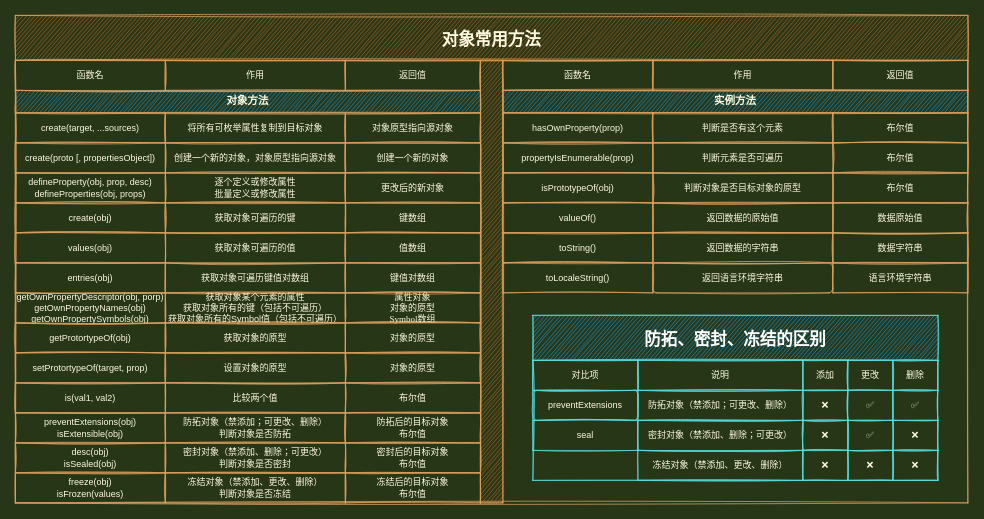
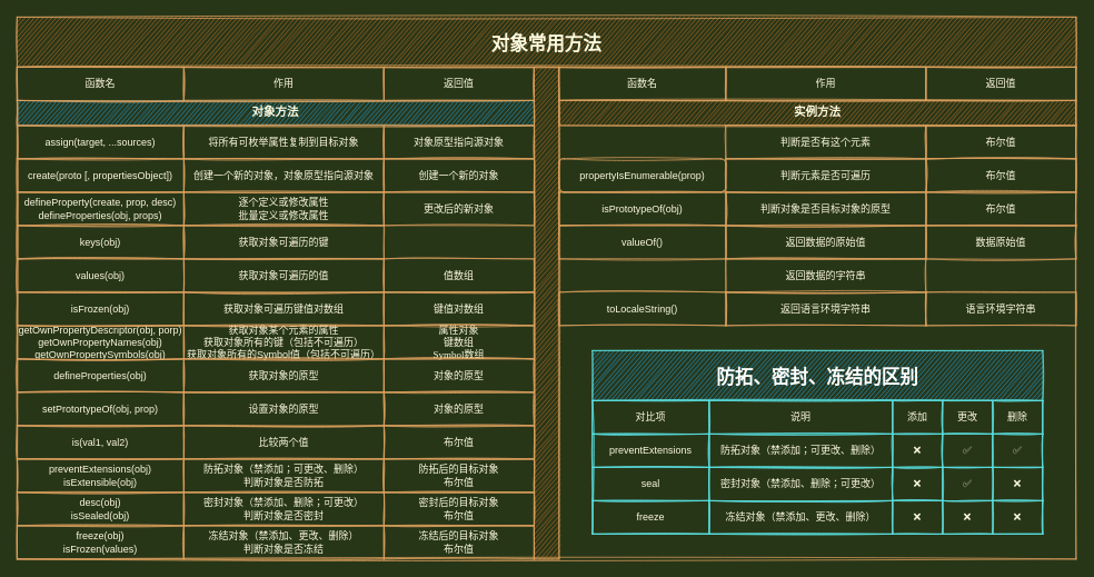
- <mxCell id="34" value="&lt;font size=&quot;1&quot; face=&quot;Apple Color Emoji, Segoe UI Emoji, NotoColorEmoji, Noto Color Emoji, Segoe UI Symbol, Android Emoji, EmojiSymbols&quot;&gt;&lt;b style=&quot;font-size: 14px;&quot;&gt;实例方法&lt;/b&gt;&lt;/font&gt;" style="rounded=0;whiteSpace=wrap;html=1;fontColor=#FEFAE0;strokeColor=#DDA15E;fillColor=#1ba1e2;fillStyle=auto;sketch=1;" parent="2" vertex="1"><mxGeometry x="650" y="100" width="620" height="30" as="geometry" /></mxCell>
+ <mxCell id="34" value="&lt;font size=&quot;1&quot; face=&quot;Apple Color Emoji, Segoe UI Emoji, NotoColorEmoji, Noto Color Emoji, Segoe UI Symbol, Android Emoji, EmojiSymbols&quot;&gt;&lt;b style=&quot;font-size: 14px;&quot;&gt;实例方法&lt;/b&gt;&lt;/font&gt;" style="rounded=0;whiteSpace=wrap;html=1;fontColor=#FEFAE0;strokeColor=#DDA15E;fillColor=#BC6C25;fillStyle=auto;sketch=1;" parent="2" vertex="1"><mxGeometry x="650" y="100" width="620" height="30" as="geometry" /></mxCell>
- <mxCell id="3" value="create(target, ...sources)" style="rounded=0;whiteSpace=wrap;html=1;fontColor=#FEFAE0;strokeColor=#DDA15E;fillColor=none;sketch=1;" parent="2" vertex="1"><mxGeometry y="130" width="200" height="40" as="geometry" /></mxCell>
+ <mxCell id="3" value="assign(target, ...sources)" style="rounded=0;whiteSpace=wrap;html=1;fontColor=#FEFAE0;strokeColor=#DDA15E;fillColor=none;sketch=1;" parent="2" vertex="1"><mxGeometry y="130" width="200" height="40" as="geometry" /></mxCell>
- <mxCell id="35" value="hasOwnProperty(prop)" style="rounded=0;whiteSpace=wrap;html=1;fontColor=#FEFAE0;strokeColor=#DDA15E;fillColor=none;sketch=1;" parent="2" vertex="1"><mxGeometry x="650" y="130" width="200" height="40" as="geometry" /></mxCell>
- <mxCell id="36" value="propertyIsEnumerable(prop)" style="rounded=0;whiteSpace=wrap;html=1;fontColor=#FEFAE0;strokeColor=#DDA15E;fillColor=none;sketch=1;" parent="2" vertex="1"><mxGeometry x="650" y="170" width="200" height="40" as="geometry" /></mxCell>
+ <mxCell id="36" value="propertyIsEnumerable(prop)" style="whiteSpace=wrap;html=1;fontColor=#FEFAE0;strokeColor=#DDA15E;fillColor=none;sketch=1;rounded=1;" parent="2" vertex="1"><mxGeometry x="650" y="170" width="200" height="40" as="geometry" /></mxCell>
- <mxCell id="12" value="defineProperty(obj, prop, desc)&lt;br&gt;defineProperties(obj, props)" style="rounded=0;whiteSpace=wrap;html=1;fontColor=#FEFAE0;strokeColor=#DDA15E;fillColor=none;sketch=1;" parent="2" vertex="1"><mxGeometry y="210" width="200" height="40" as="geometry" /></mxCell>
+ <mxCell id="12" value="defineProperty(create, prop, desc)&lt;br&gt;defineProperties(obj, props)" style="rounded=0;whiteSpace=wrap;html=1;fontColor=#FEFAE0;strokeColor=#DDA15E;fillColor=none;sketch=1;" parent="2" vertex="1"><mxGeometry y="210" width="200" height="40" as="geometry" /></mxCell>
- <mxCell id="15" value="create(obj)" style="rounded=0;whiteSpace=wrap;html=1;fontColor=#FEFAE0;strokeColor=#DDA15E;fillColor=none;sketch=1;" parent="2" vertex="1"><mxGeometry y="250" width="200" height="40" as="geometry" /></mxCell>
+ <mxCell id="15" value="keys(obj)" style="rounded=0;whiteSpace=wrap;html=1;fontColor=#FEFAE0;strokeColor=#DDA15E;fillColor=none;sketch=1;" parent="2" vertex="1"><mxGeometry y="250" width="200" height="40" as="geometry" /></mxCell>
- <mxCell id="17" value="&lt;span style=&quot;font-family: &amp;quot;Apple Color Emoji&amp;quot;, &amp;quot;Segoe UI Emoji&amp;quot;, NotoColorEmoji, &amp;quot;Noto Color Emoji&amp;quot;, &amp;quot;Segoe UI Symbol&amp;quot;, &amp;quot;Android Emoji&amp;quot;, EmojiSymbols; line-height: 1em; font-size: 1em;&quot; aria-label=&quot;❌&quot; role=&quot;image&quot;&gt;键数组&lt;/span&gt;" style="rounded=0;whiteSpace=wrap;html=1;fontColor=#FEFAE0;strokeColor=#DDA15E;fillColor=none;sketch=1;" parent="2" vertex="1"><mxGeometry x="440" y="250" width="180" height="40" as="geometry" /></mxCell>
- <mxCell id="47" value="toString()" style="rounded=0;whiteSpace=wrap;html=1;fontColor=#FEFAE0;strokeColor=#DDA15E;fillColor=none;sketch=1;" parent="2" vertex="1"><mxGeometry x="650" y="290" width="200" height="40" as="geometry" /></mxCell>
- <mxCell id="49" value="&lt;span style=&quot;font-family: &amp;quot;Apple Color Emoji&amp;quot;, &amp;quot;Segoe UI Emoji&amp;quot;, NotoColorEmoji, &amp;quot;Noto Color Emoji&amp;quot;, &amp;quot;Segoe UI Symbol&amp;quot;, &amp;quot;Android Emoji&amp;quot;, EmojiSymbols; line-height: 1em; font-size: 1em;&quot; aria-label=&quot;❌&quot; role=&quot;image&quot;&gt;数据字符串&lt;/span&gt;" style="rounded=0;whiteSpace=wrap;html=1;fontColor=#FEFAE0;strokeColor=#DDA15E;fillColor=none;sketch=1;" parent="2" vertex="1"><mxGeometry x="1090" y="290" width="180" height="40" as="geometry" /></mxCell>
- <mxCell id="30" value="entries(obj)" style="rounded=0;whiteSpace=wrap;html=1;fontColor=#FEFAE0;strokeColor=#DDA15E;fillColor=none;sketch=1;" parent="2" vertex="1"><mxGeometry y="330" width="200" height="40" as="geometry" /></mxCell>
+ <mxCell id="30" value="isFrozen(obj)" style="rounded=0;whiteSpace=wrap;html=1;fontColor=#FEFAE0;strokeColor=#DDA15E;fillColor=none;sketch=1;" parent="2" vertex="1"><mxGeometry y="330" width="200" height="40" as="geometry" /></mxCell>
- <mxCell id="51" value="返回语言环境字符串" style="whiteSpace=wrap;html=1;fontColor=#FEFAE0;strokeColor=#DDA15E;fillColor=none;sketch=1;rounded=1;" parent="2" vertex="1"><mxGeometry x="850" y="330" width="240" height="40" as="geometry" /></mxCell>
+ <mxCell id="51" value="返回语言环境字符串" style="rounded=0;whiteSpace=wrap;html=1;fontColor=#FEFAE0;strokeColor=#DDA15E;fillColor=none;sketch=1;" parent="2" vertex="1"><mxGeometry x="850" y="330" width="240" height="40" as="geometry" /></mxCell>
- <mxCell id="23" value="&lt;span style=&quot;font-family: &amp;quot;Apple Color Emoji&amp;quot;, &amp;quot;Segoe UI Emoji&amp;quot;, NotoColorEmoji, &amp;quot;Noto Color Emoji&amp;quot;, &amp;quot;Segoe UI Symbol&amp;quot;, &amp;quot;Android Emoji&amp;quot;, EmojiSymbols;&quot;&gt;属性对象&lt;br&gt;对象的原型&lt;br&gt;Symbol数组&lt;br&gt;&lt;/span&gt;" style="rounded=0;whiteSpace=wrap;html=1;fontColor=#FEFAE0;strokeColor=#DDA15E;fillColor=none;sketch=1;" parent="2" vertex="1"><mxGeometry x="440" y="370" width="180" height="40" as="geometry" /></mxCell>
+ <mxCell id="23" value="&lt;span style=&quot;font-family: &amp;quot;Apple Color Emoji&amp;quot;, &amp;quot;Segoe UI Emoji&amp;quot;, NotoColorEmoji, &amp;quot;Noto Color Emoji&amp;quot;, &amp;quot;Segoe UI Symbol&amp;quot;, &amp;quot;Android Emoji&amp;quot;, EmojiSymbols;&quot;&gt;属性对象&lt;br&gt;键数组&lt;br&gt;Symbol数组&lt;br&gt;&lt;/span&gt;" style="rounded=0;whiteSpace=wrap;html=1;fontColor=#FEFAE0;strokeColor=#DDA15E;fillColor=none;sketch=1;" parent="2" vertex="1"><mxGeometry x="440" y="370" width="180" height="40" as="geometry" /></mxCell>
- <mxCell id="24" value="getProtortypeOf(obj)" style="rounded=0;whiteSpace=wrap;html=1;fontColor=#FEFAE0;strokeColor=#DDA15E;fillColor=none;sketch=1;" parent="2" vertex="1"><mxGeometry y="410" width="200" height="40" as="geometry" /></mxCell>
+ <mxCell id="24" value="defineProperties(obj)" style="rounded=0;whiteSpace=wrap;html=1;fontColor=#FEFAE0;strokeColor=#DDA15E;fillColor=none;sketch=1;" parent="2" vertex="1"><mxGeometry y="410" width="200" height="40" as="geometry" /></mxCell>
- <mxCell id="57" value="setProtortypeOf(target, prop)" style="rounded=0;whiteSpace=wrap;html=1;fontColor=#FEFAE0;strokeColor=#DDA15E;fillColor=none;sketch=1;" parent="2" vertex="1"><mxGeometry y="450" width="200" height="40" as="geometry" /></mxCell>
+ <mxCell id="57" value="setProtortypeOf(obj, prop)" style="rounded=0;whiteSpace=wrap;html=1;fontColor=#FEFAE0;strokeColor=#DDA15E;fillColor=none;sketch=1;" parent="2" vertex="1"><mxGeometry y="450" width="200" height="40" as="geometry" /></mxCell>
- <mxCell id="70" value="preventExtensions" style="whiteSpace=wrap;html=1;fontColor=#FEFAE0;strokeColor=#59DEDE;fillColor=none;sketch=1;rounded=1;" parent="69" vertex="1"><mxGeometry y="100" width="140" height="40" as="geometry" /></mxCell>
+ <mxCell id="70" value="preventExtensions" style="rounded=0;whiteSpace=wrap;html=1;fontColor=#FEFAE0;strokeColor=#59DEDE;fillColor=none;sketch=1;" parent="69" vertex="1"><mxGeometry y="100" width="140" height="40" as="geometry" /></mxCell>
+ <mxCell id="74" value="freeze" style="rounded=0;whiteSpace=wrap;html=1;fontColor=#FEFAE0;strokeColor=#59DEDE;fillColor=none;sketch=1;" parent="69" vertex="1"><mxGeometry y="180" width="140" height="40" as="geometry" /></mxCell>
